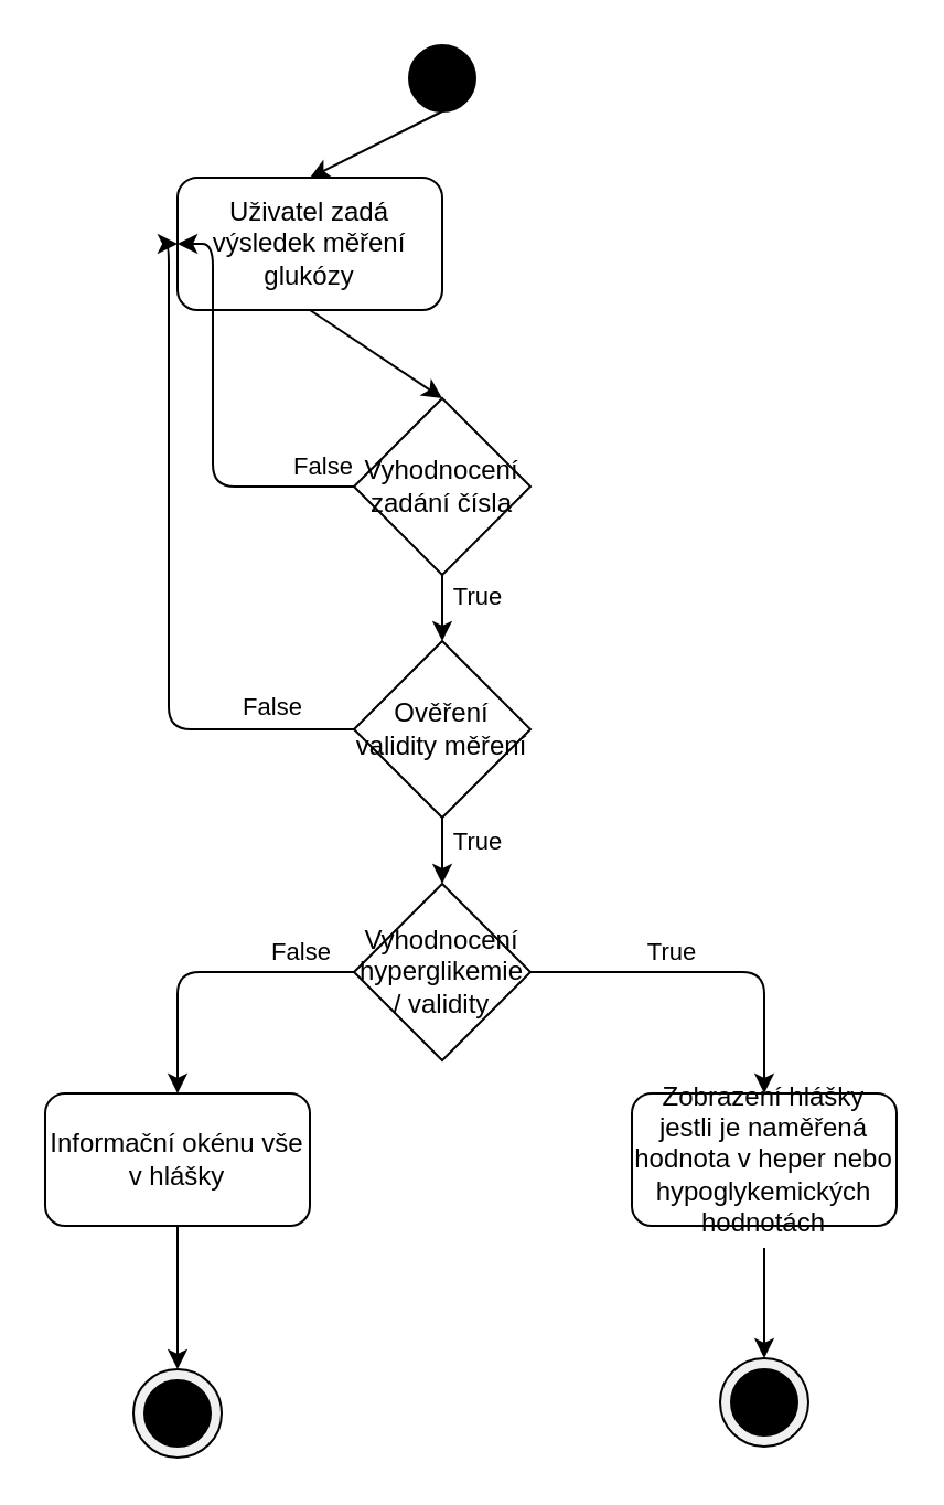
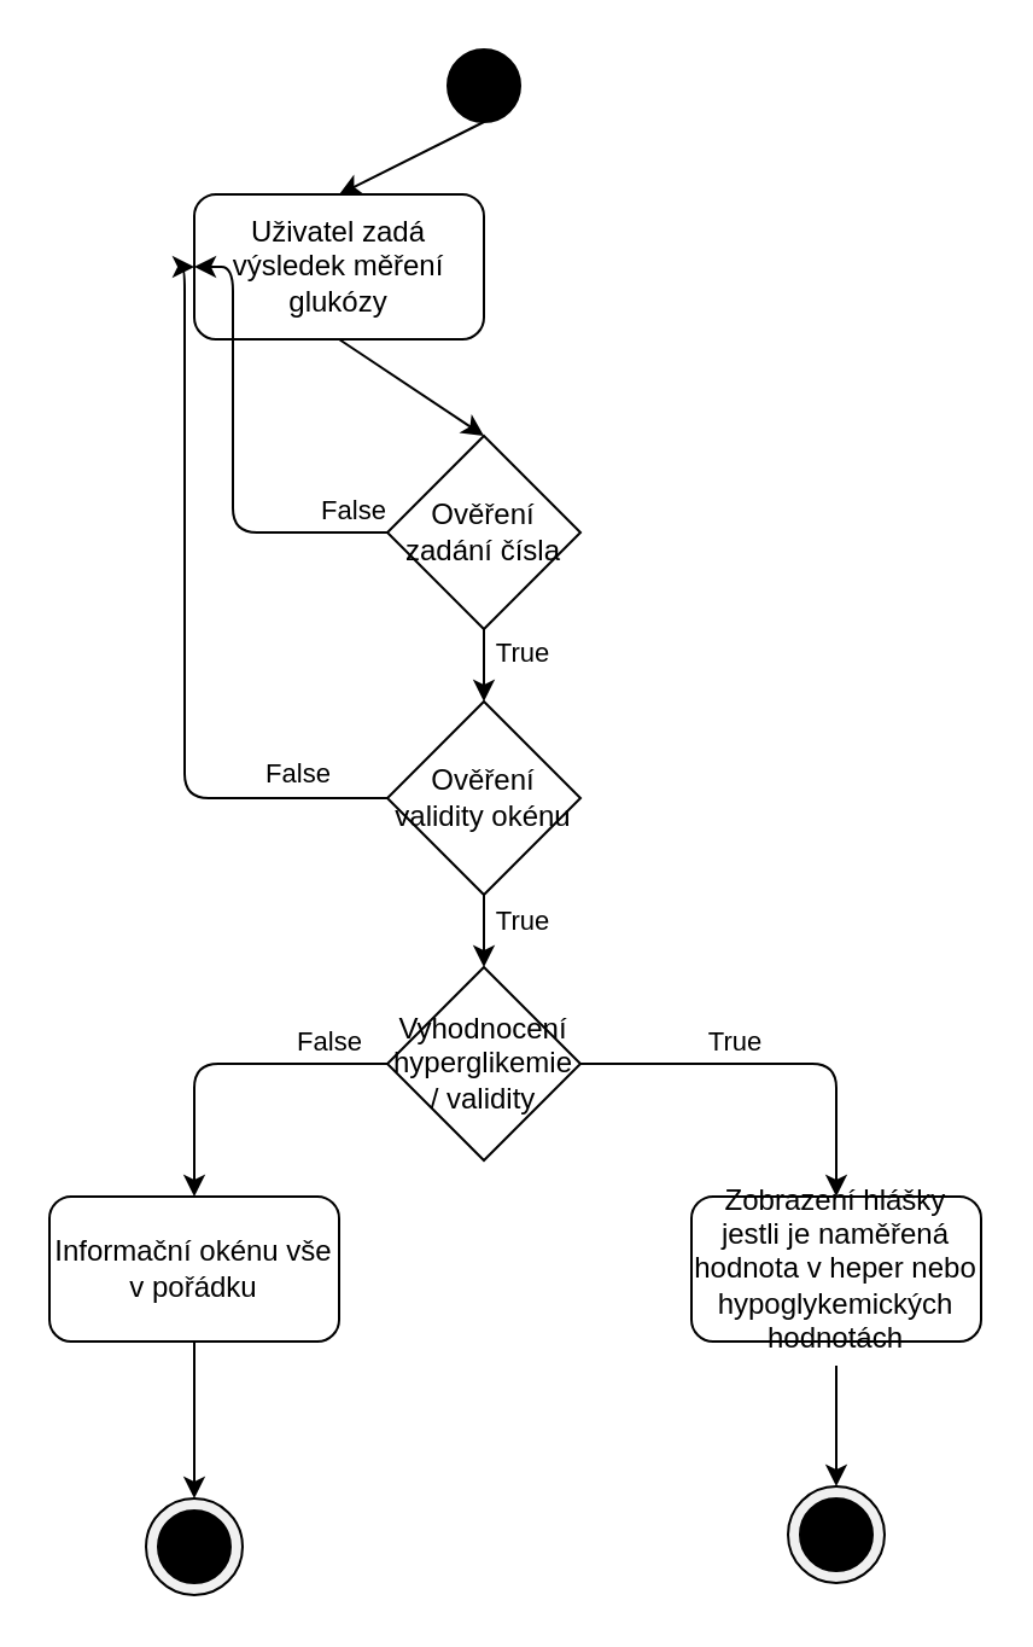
- <mxCell id="23" value="Vyhodnocení zadání čísla" style="rhombus;whiteSpace=wrap;html=1;strokeColor=#000000;" parent="1" vertex="1"><mxGeometry x="160" y="180" width="80" height="80" as="geometry" /></mxCell>
+ <mxCell id="23" value="Ověření zadání čísla" style="rhombus;whiteSpace=wrap;html=1;strokeColor=#000000;" parent="1" vertex="1"><mxGeometry x="160" y="180" width="80" height="80" as="geometry" /></mxCell>
- <mxCell id="24" value="Ověření validity měření" style="rhombus;whiteSpace=wrap;html=1;strokeColor=#000000;" parent="1" vertex="1"><mxGeometry x="160" y="290" width="80" height="80" as="geometry" /></mxCell>
+ <mxCell id="24" value="Ověření validity okénu" style="rhombus;whiteSpace=wrap;html=1;strokeColor=#000000;" parent="1" vertex="1"><mxGeometry x="160" y="290" width="80" height="80" as="geometry" /></mxCell>
- <mxCell id="26" value="Informační okénu vše v hlášky" style="rounded=1;whiteSpace=wrap;html=1;strokeColor=#000000;" parent="1" vertex="1"><mxGeometry x="20" y="495" width="120" height="60" as="geometry" /></mxCell>
+ <mxCell id="26" value="Informační okénu vše v pořádku" style="rounded=1;whiteSpace=wrap;html=1;strokeColor=#000000;" parent="1" vertex="1"><mxGeometry x="20" y="495" width="120" height="60" as="geometry" /></mxCell>
